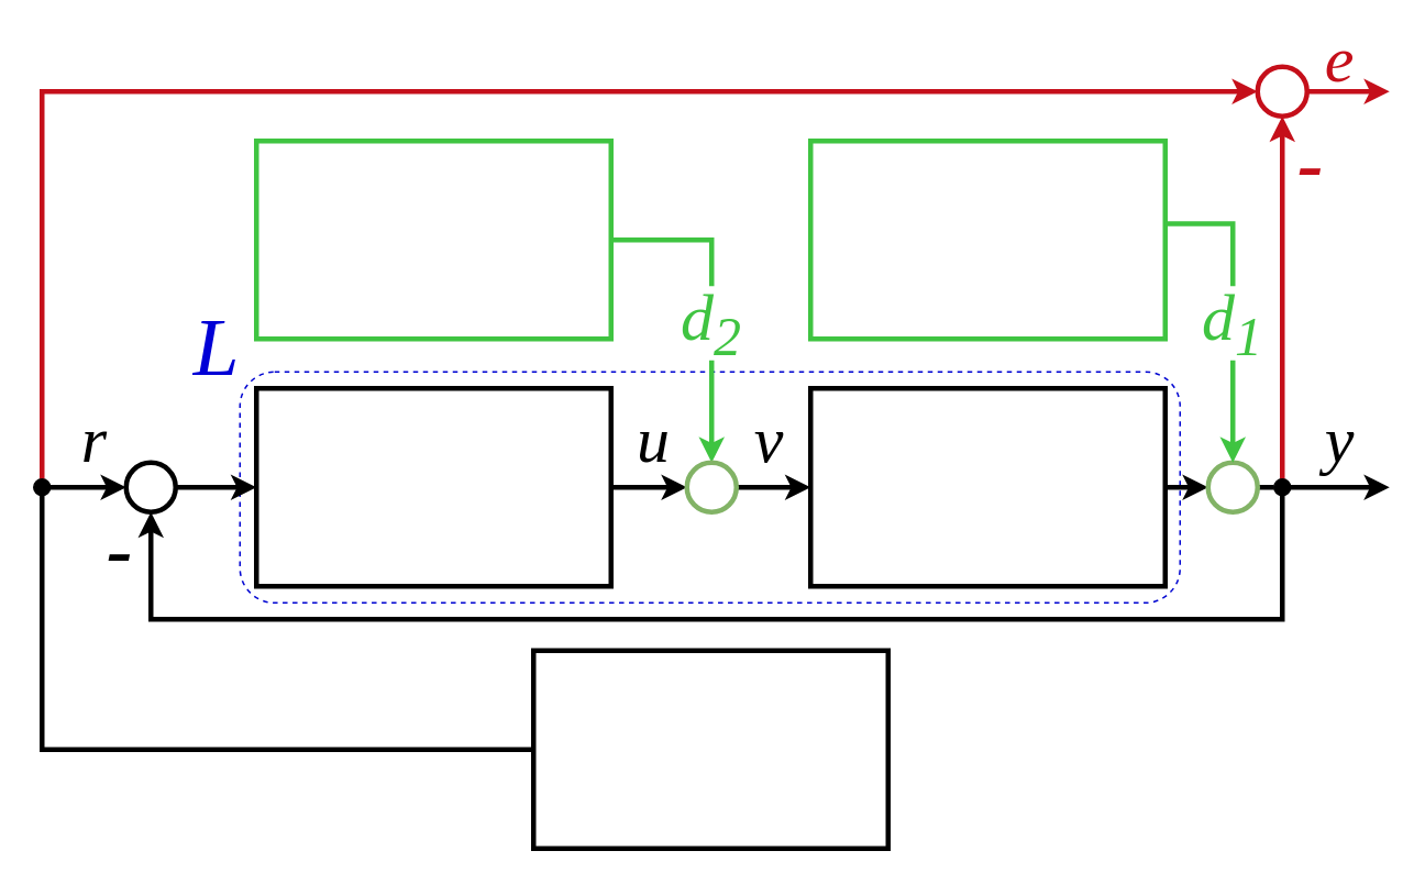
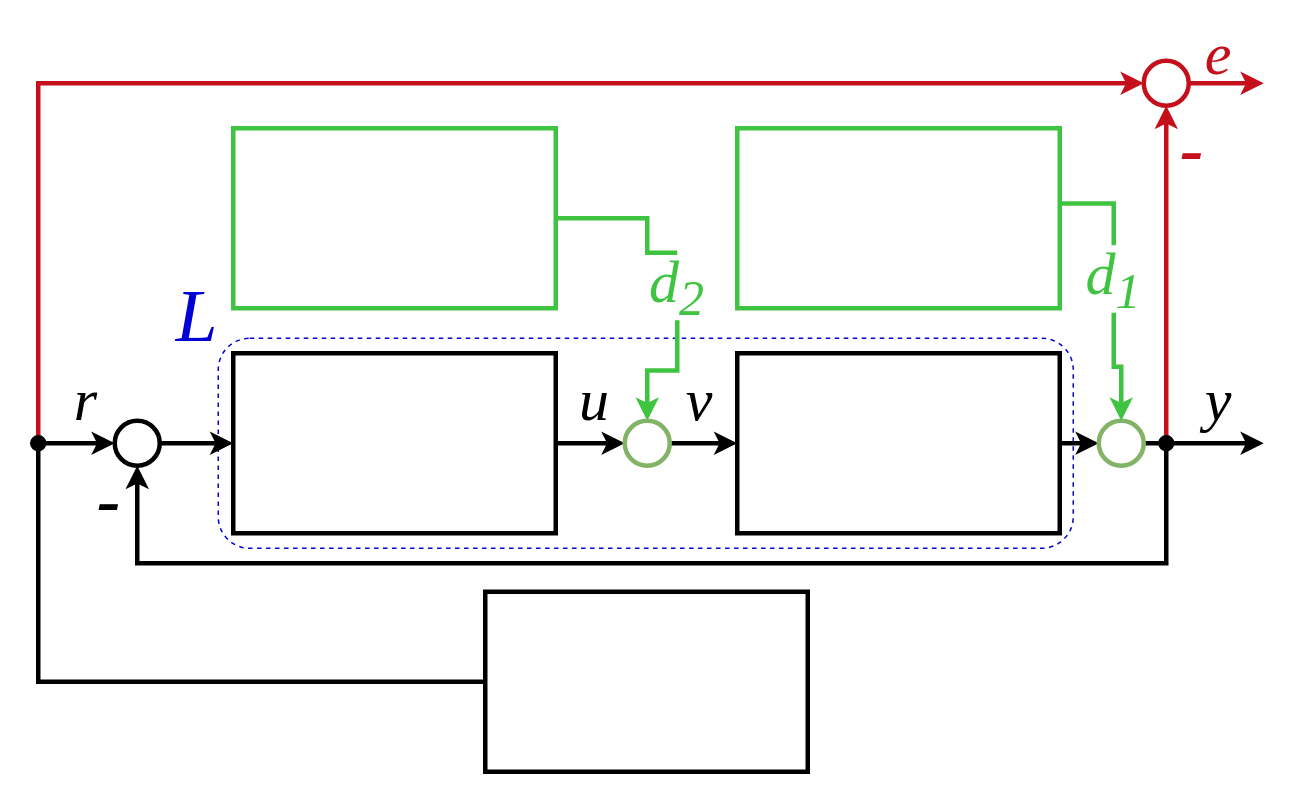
- <mxCell id="33" value="&lt;font style=&quot;font-size: 40px;&quot;&gt;d&lt;sub&gt;2&lt;/sub&gt;&lt;/font&gt;" style="text;html=1;align=center;verticalAlign=middle;whiteSpace=wrap;rounded=0;fontColor=light-dark(#3fc441, #EDEDED);fontStyle=2;fontFamily=Times New Roman;" parent="1" vertex="1"><mxGeometry x="401" y="173" width="60" height="45" as="geometry" /></mxCell>
+ <mxCell id="33" value="&lt;font style=&quot;font-size: 40px;&quot;&gt;d&lt;sub&gt;2&lt;/sub&gt;&lt;/font&gt;" style="text;html=1;align=center;verticalAlign=middle;whiteSpace=wrap;rounded=0;fontColor=light-dark(#3fc441, #EDEDED);fontStyle=2;fontFamily=Times New Roman;" parent="1" vertex="1"><mxGeometry x="421" y="168" width="60" height="45" as="geometry" /></mxCell>
- <mxCell id="35" value="&lt;font style=&quot;font-size: 40px;&quot;&gt;d&lt;sub&gt;1&lt;/sub&gt;&lt;/font&gt;" style="text;html=1;align=center;verticalAlign=middle;whiteSpace=wrap;rounded=0;fontColor=light-dark(#3fc441, #EDEDED);fontStyle=2;fontFamily=Times New Roman;" parent="1" vertex="1"><mxGeometry x="717" y="173" width="60" height="45" as="geometry" /></mxCell>
+ <mxCell id="35" value="&lt;font style=&quot;font-size: 40px;&quot;&gt;d&lt;sub&gt;1&lt;/sub&gt;&lt;/font&gt;" style="text;html=1;align=center;verticalAlign=middle;whiteSpace=wrap;rounded=0;fontColor=light-dark(#3fc441, #EDEDED);fontStyle=2;fontFamily=Times New Roman;" parent="1" vertex="1"><mxGeometry x="712" y="163" width="60" height="45" as="geometry" /></mxCell>
